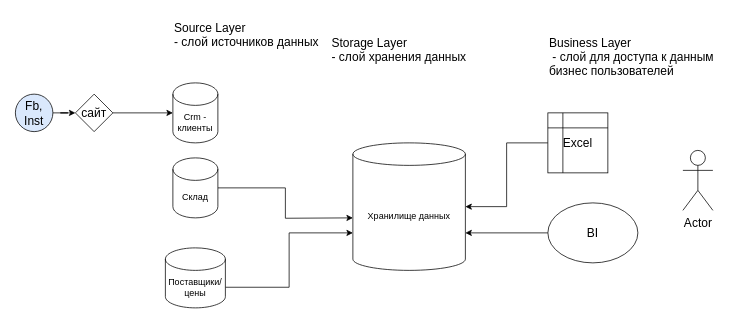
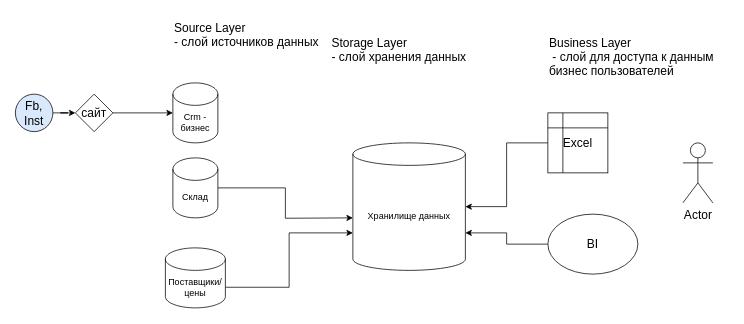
- <mxCell id="2" value="Crm - клиенты" style="shape=cylinder3;whiteSpace=wrap;html=1;boundedLbl=1;backgroundOutline=1;size=15;" parent="1" vertex="1"><mxGeometry x="230" y="110" width="60" height="80" as="geometry" /></mxCell>
+ <mxCell id="2" value="Crm - бизнес" style="shape=cylinder3;whiteSpace=wrap;html=1;boundedLbl=1;backgroundOutline=1;size=15;" parent="1" vertex="1"><mxGeometry x="230" y="110" width="60" height="80" as="geometry" /></mxCell>
- <mxCell id="11" value="Actor" style="shape=umlActor;verticalLabelPosition=bottom;verticalAlign=top;html=1;outlineConnect=0;fontSize=16;" vertex="1" parent="1"><mxGeometry x="910" y="200" width="40" height="80" as="geometry" /></mxCell>
+ <mxCell id="11" value="Actor" style="shape=umlActor;verticalLabelPosition=bottom;verticalAlign=top;html=1;outlineConnect=0;fontSize=16;" vertex="1" parent="1"><mxGeometry x="910" y="190" width="40" height="80" as="geometry" /></mxCell>
- <mxCell id="15" value="BI" style="ellipse;whiteSpace=wrap;html=1;fontSize=16;" vertex="1" parent="1"><mxGeometry x="730" y="270" width="120" height="80" as="geometry" /></mxCell>
+ <mxCell id="15" value="BI" style="ellipse;whiteSpace=wrap;html=1;fontSize=16;" vertex="1" parent="1"><mxGeometry x="730" y="285" width="120" height="80" as="geometry" /></mxCell>
